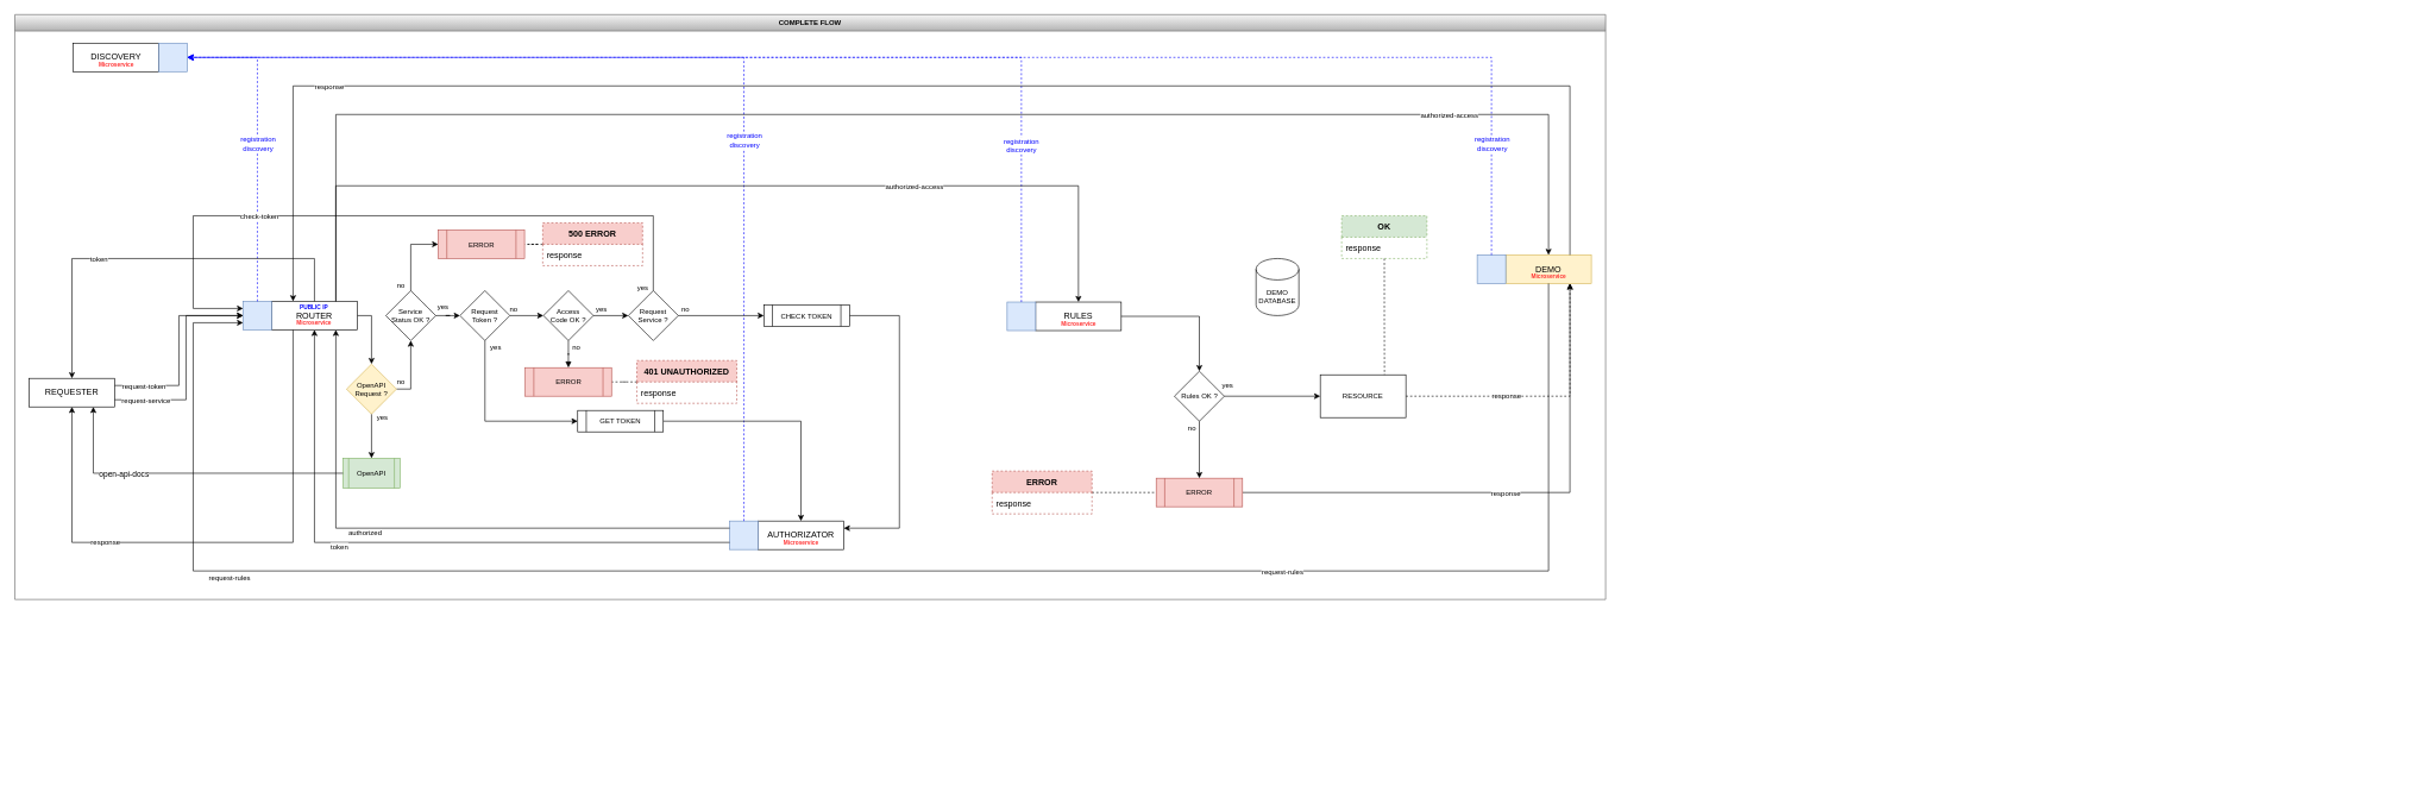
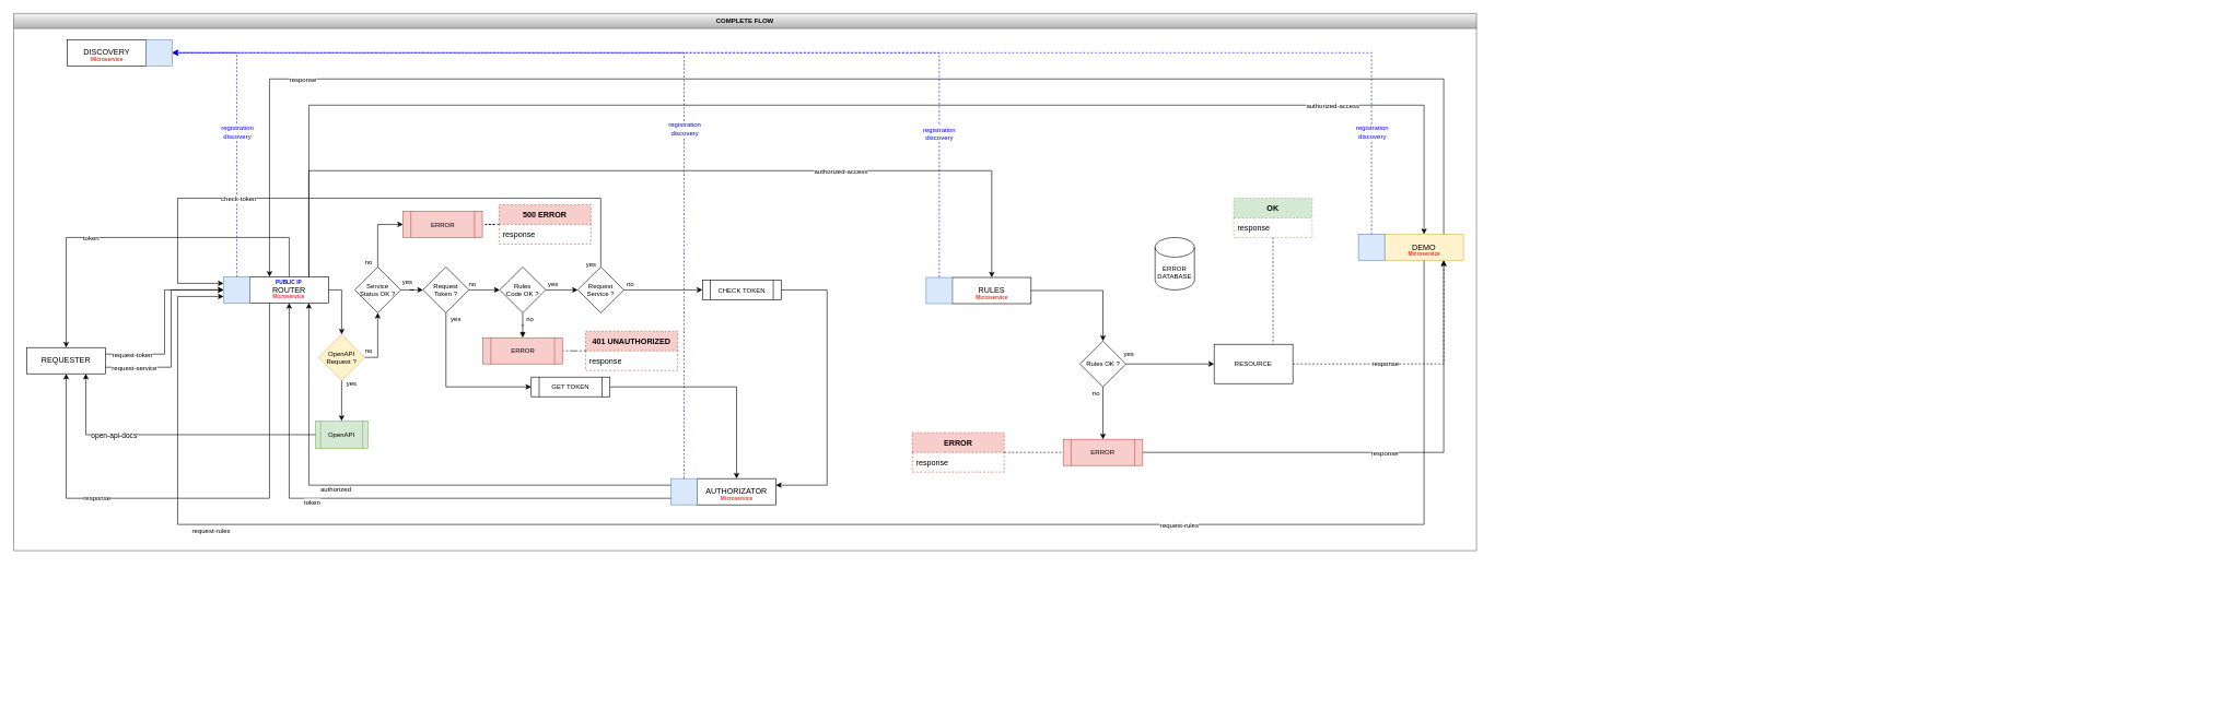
- <mxCell id="80" value="&lt;div&gt;DEMO&lt;/div&gt;&lt;div&gt;DATABASE&lt;br&gt;&lt;/div&gt;" style="shape=cylinder3;whiteSpace=wrap;html=1;boundedLbl=1;backgroundOutline=1;size=15;rounded=0;shadow=0;glass=0;labelBackgroundColor=none;fontSize=10;fontColor=#000000;" parent="2" vertex="1"><mxGeometry x="1740" y="342" width="60" height="80" as="geometry" /></mxCell>
+ <mxCell id="80" value="&lt;div&gt;ERROR&lt;/div&gt;&lt;div&gt;DATABASE&lt;br&gt;&lt;/div&gt;" style="shape=cylinder3;whiteSpace=wrap;html=1;boundedLbl=1;backgroundOutline=1;size=15;rounded=0;shadow=0;glass=0;labelBackgroundColor=none;fontSize=10;fontColor=#000000;" parent="2" vertex="1"><mxGeometry x="1740" y="342" width="60" height="80" as="geometry" /></mxCell>
- <mxCell id="105" value="&lt;div&gt;Access&lt;/div&gt;&lt;div&gt;Code OK ?&lt;br&gt;&lt;/div&gt;" style="rhombus;whiteSpace=wrap;html=1;rounded=0;shadow=0;glass=0;labelBackgroundColor=none;fontSize=10;fontColor=#000000;" parent="2" vertex="1"><mxGeometry x="741" y="387" width="70" height="70" as="geometry" /></mxCell>
+ <mxCell id="105" value="&lt;div&gt;Rules&lt;/div&gt;&lt;div&gt;Code OK ?&lt;br&gt;&lt;/div&gt;" style="rhombus;whiteSpace=wrap;html=1;rounded=0;shadow=0;glass=0;labelBackgroundColor=none;fontSize=10;fontColor=#000000;" parent="2" vertex="1"><mxGeometry x="741" y="387" width="70" height="70" as="geometry" /></mxCell>
